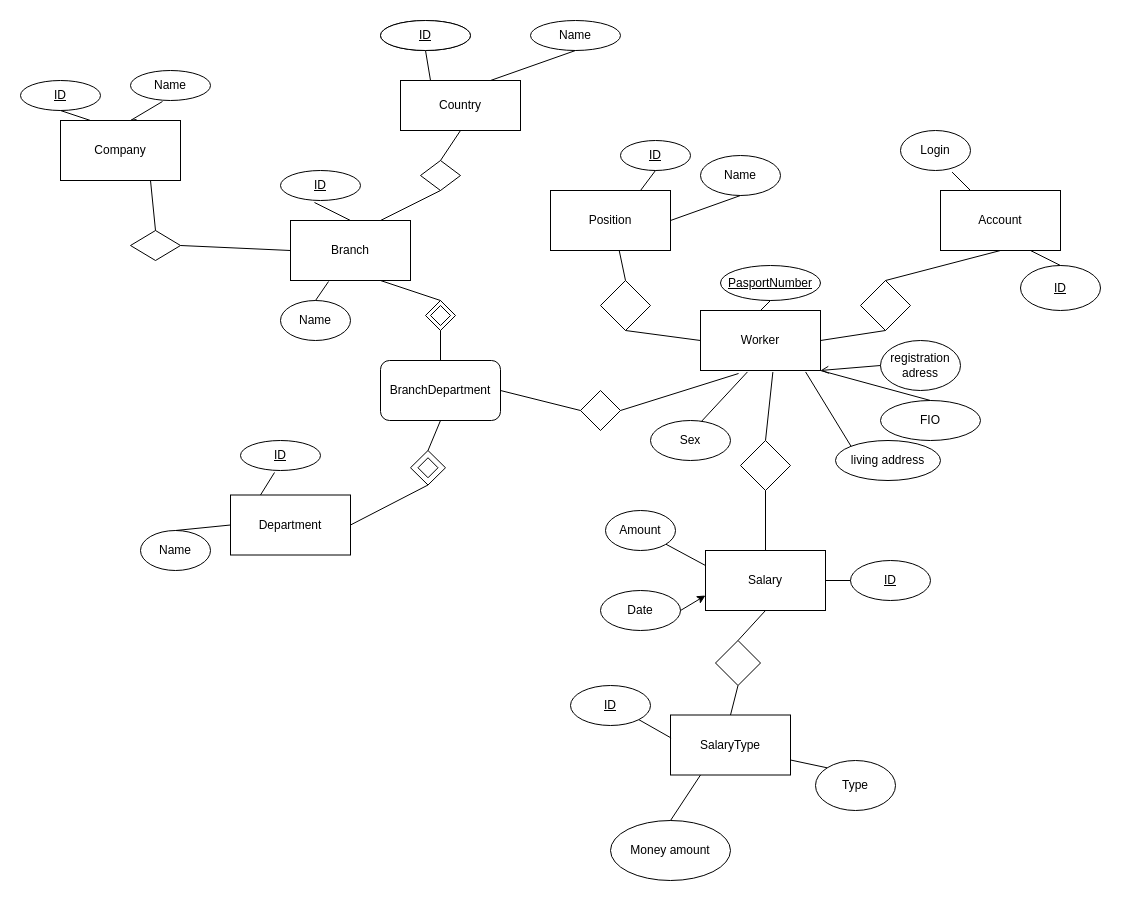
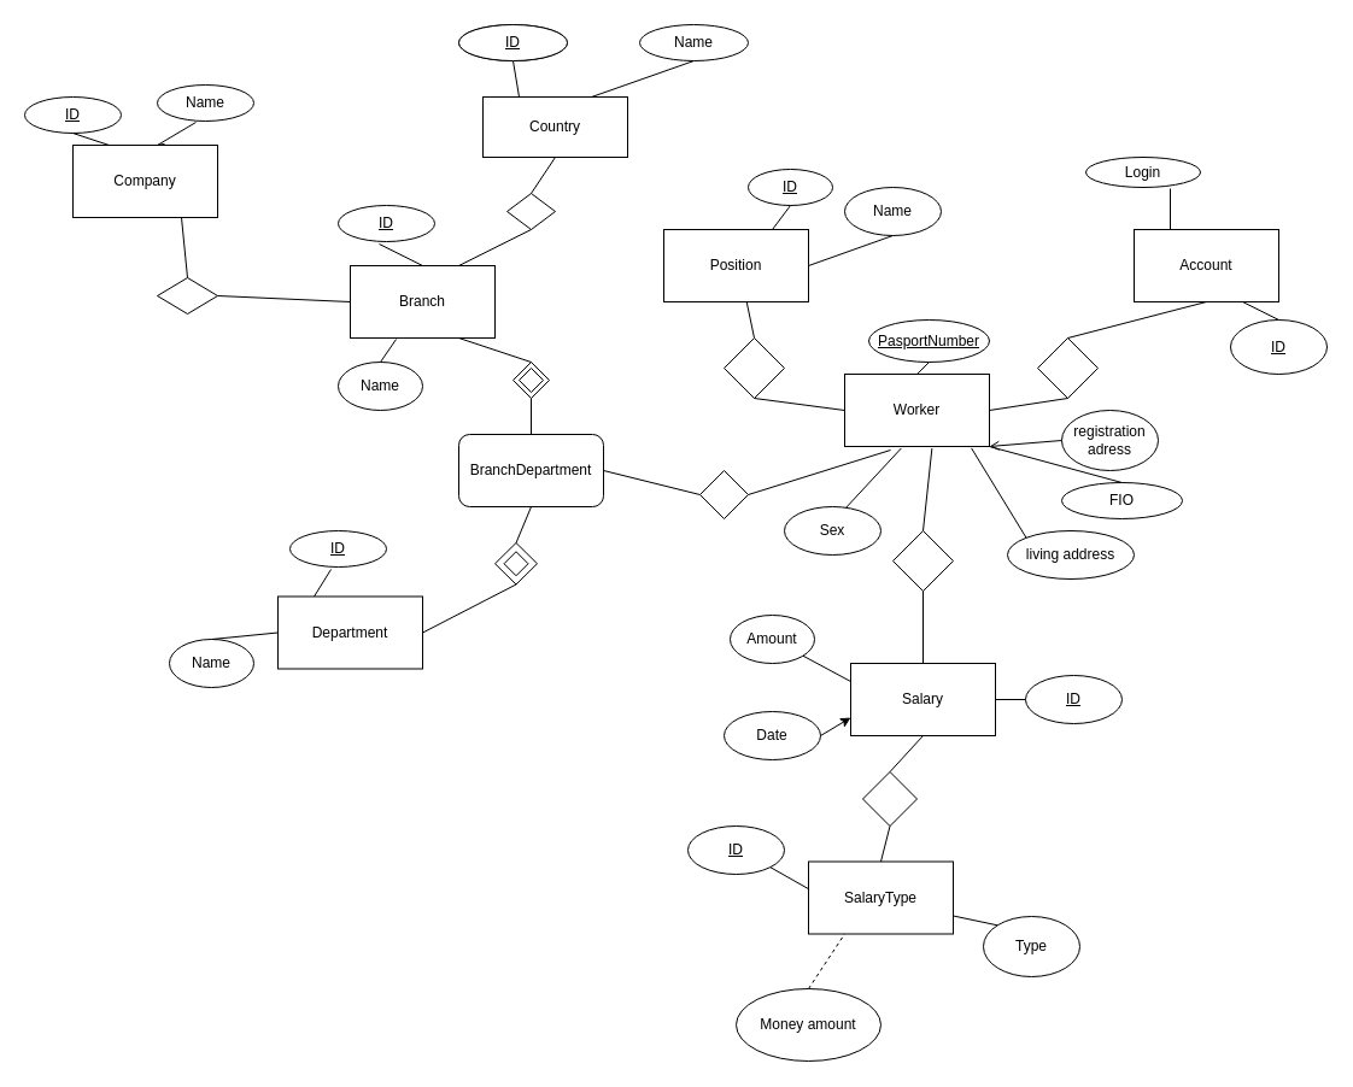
- <mxCell id="58" value="Login" style="ellipse;whiteSpace=wrap;html=1;strokeColor=default;" parent="1" vertex="1"><mxGeometry x="900" y="130" width="70" height="40" as="geometry" /></mxCell>
+ <mxCell id="58" value="Login" style="ellipse;whiteSpace=wrap;html=1;strokeColor=default;" parent="1" vertex="1"><mxGeometry x="900" y="130" width="95" height="25" as="geometry" /></mxCell>
- <mxCell id="49" value="FIO" style="ellipse;whiteSpace=wrap;html=1;strokeColor=default;" parent="1" vertex="1"><mxGeometry x="880" y="400" width="100" height="40" as="geometry" /></mxCell>
+ <mxCell id="49" value="FIO" style="ellipse;whiteSpace=wrap;html=1;strokeColor=default;" parent="1" vertex="1"><mxGeometry x="880" y="400" width="100" height="30" as="geometry" /></mxCell>
- <mxCell id="71" value="" style="endArrow=none;html=1;rounded=0;entryX=0.25;entryY=1;entryDx=0;entryDy=0;exitX=0.5;exitY=0;exitDx=0;exitDy=0;" parent="1" source="70" target="66" edge="1"><mxGeometry width="50" height="50" relative="1" as="geometry"><mxPoint x="820" y="580" as="sourcePoint" /><mxPoint x="870" y="530" as="targetPoint" /><Array as="points" /></mxGeometry></mxCell>
+ <mxCell id="71" value="" style="endArrow=none;html=1;rounded=0;entryX=0.25;entryY=1;entryDx=0;entryDy=0;exitX=0.5;exitY=0;exitDx=0;exitDy=0;dashed=1;" parent="1" source="70" target="66" edge="1"><mxGeometry width="50" height="50" relative="1" as="geometry"><mxPoint x="820" y="580" as="sourcePoint" /><mxPoint x="870" y="530" as="targetPoint" /><Array as="points" /></mxGeometry></mxCell>
